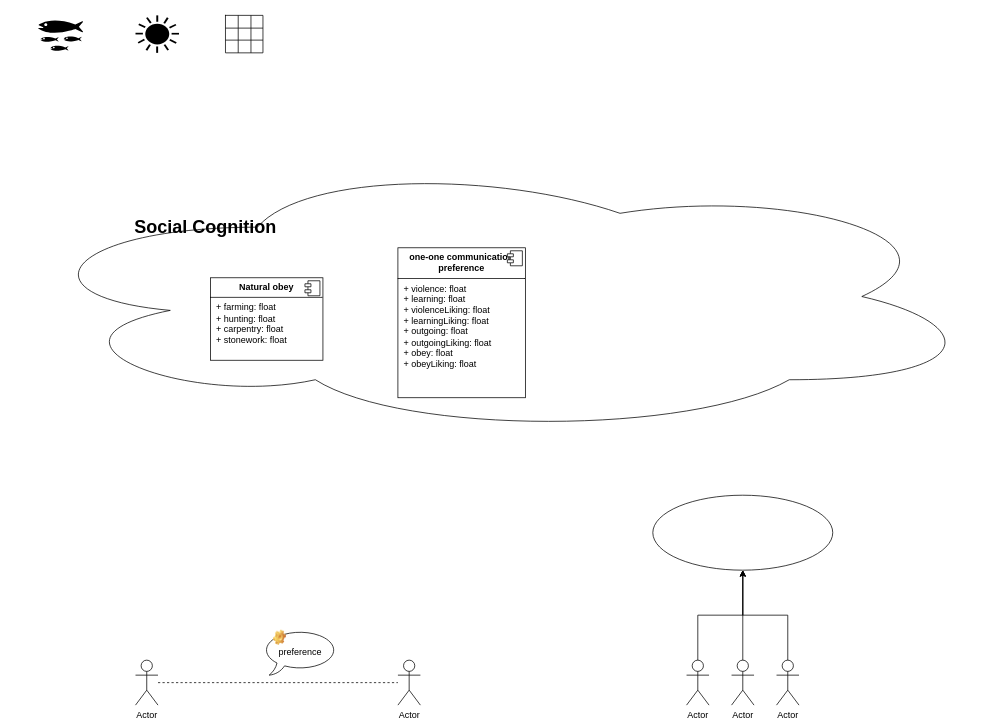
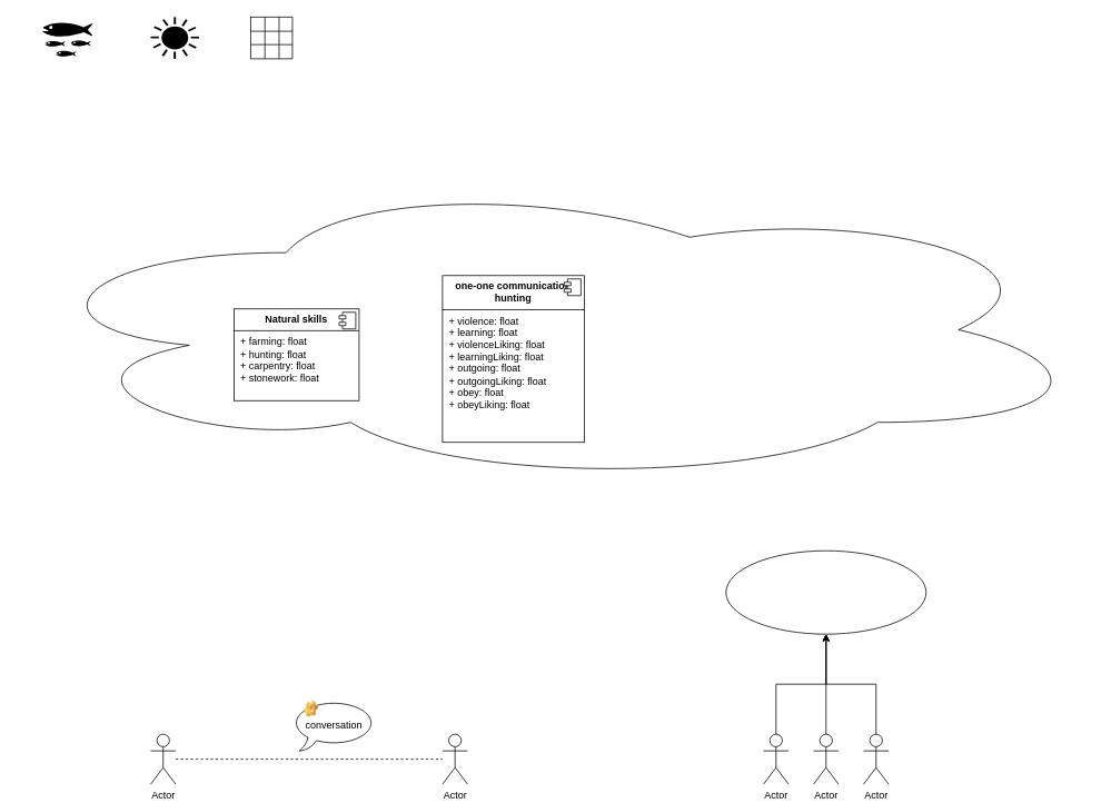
- <mxCell id="4" value="Social Cognition" style="text;strokeColor=none;fillColor=none;html=1;fontSize=24;fontStyle=1;verticalAlign=middle;align=center;movable=1;resizable=1;rotatable=1;deletable=1;editable=1;locked=0;connectable=1;container=0;" vertex="1" parent="2"><mxGeometry x="152.889" y="75.682" width="200.667" height="33.636" as="geometry" /></mxCell>
- <mxCell id="7" value="&lt;p style=&quot;margin:0px;margin-top:6px;text-align:center;&quot;&gt;&lt;b&gt;one-one communication preference&lt;/b&gt;&lt;/p&gt;&lt;hr size=&quot;1&quot; style=&quot;border-style:solid;&quot;&gt;&lt;p style=&quot;margin:0px;margin-left:8px;&quot;&gt;+ violence: float&lt;br&gt;+ learning: float&lt;/p&gt;&lt;p style=&quot;margin:0px;margin-left:8px;&quot;&gt;+ violenceLiking: float&lt;/p&gt;&lt;p style=&quot;margin:0px;margin-left:8px;&quot;&gt;+ learningLiking: float&lt;/p&gt;&lt;p style=&quot;margin:0px;margin-left:8px;&quot;&gt;+ outgoing: float&lt;/p&gt;&lt;p style=&quot;margin:0px;margin-left:8px;&quot;&gt;+ outgoingLiking: float&lt;/p&gt;&lt;p style=&quot;margin:0px;margin-left:8px;&quot;&gt;+ obey: float&lt;/p&gt;&lt;p style=&quot;margin:0px;margin-left:8px;&quot;&gt;+ obeyLiking: float&lt;/p&gt;" style="align=left;overflow=fill;html=1;dropTarget=0;whiteSpace=wrap;" vertex="1" parent="2"><mxGeometry x="510" y="120" width="170" height="200" as="geometry" /></mxCell>
+ <mxCell id="7" value="&lt;p style=&quot;margin:0px;margin-top:6px;text-align:center;&quot;&gt;&lt;b&gt;one-one communication hunting&lt;/b&gt;&lt;/p&gt;&lt;hr size=&quot;1&quot; style=&quot;border-style:solid;&quot;&gt;&lt;p style=&quot;margin:0px;margin-left:8px;&quot;&gt;+ violence: float&lt;br&gt;+ learning: float&lt;/p&gt;&lt;p style=&quot;margin:0px;margin-left:8px;&quot;&gt;+ violenceLiking: float&lt;/p&gt;&lt;p style=&quot;margin:0px;margin-left:8px;&quot;&gt;+ learningLiking: float&lt;/p&gt;&lt;p style=&quot;margin:0px;margin-left:8px;&quot;&gt;+ outgoing: float&lt;/p&gt;&lt;p style=&quot;margin:0px;margin-left:8px;&quot;&gt;+ outgoingLiking: float&lt;/p&gt;&lt;p style=&quot;margin:0px;margin-left:8px;&quot;&gt;+ obey: float&lt;/p&gt;&lt;p style=&quot;margin:0px;margin-left:8px;&quot;&gt;+ obeyLiking: float&lt;/p&gt;" style="align=left;overflow=fill;html=1;dropTarget=0;whiteSpace=wrap;" vertex="1" parent="2"><mxGeometry x="510" y="120" width="170" height="200" as="geometry" /></mxCell>
- <mxCell id="5" value="&lt;p style=&quot;margin:0px;margin-top:6px;text-align:center;&quot;&gt;&lt;b&gt;Natural obey&lt;/b&gt;&lt;/p&gt;&lt;hr size=&quot;1&quot; style=&quot;border-style:solid;&quot;&gt;&lt;p style=&quot;margin:0px;margin-left:8px;&quot;&gt;+ farming: float&lt;br&gt;+ hunting: float&lt;/p&gt;&lt;p style=&quot;margin:0px;margin-left:8px;&quot;&gt;+ carpentry: float&lt;/p&gt;&lt;p style=&quot;margin:0px;margin-left:8px;&quot;&gt;+ stonework: float&lt;/p&gt;" style="align=left;overflow=fill;html=1;dropTarget=0;whiteSpace=wrap;" vertex="1" parent="2"><mxGeometry x="260" y="160" width="150" height="110" as="geometry" /></mxCell>
+ <mxCell id="5" value="&lt;p style=&quot;margin:0px;margin-top:6px;text-align:center;&quot;&gt;&lt;b&gt;Natural skills&lt;/b&gt;&lt;/p&gt;&lt;hr size=&quot;1&quot; style=&quot;border-style:solid;&quot;&gt;&lt;p style=&quot;margin:0px;margin-left:8px;&quot;&gt;+ farming: float&lt;br&gt;+ hunting: float&lt;/p&gt;&lt;p style=&quot;margin:0px;margin-left:8px;&quot;&gt;+ carpentry: float&lt;/p&gt;&lt;p style=&quot;margin:0px;margin-left:8px;&quot;&gt;+ stonework: float&lt;/p&gt;" style="align=left;overflow=fill;html=1;dropTarget=0;whiteSpace=wrap;" vertex="1" parent="2"><mxGeometry x="260" y="160" width="150" height="110" as="geometry" /></mxCell>
- <mxCell id="21" value="preference" style="whiteSpace=wrap;html=1;shape=mxgraph.basic.oval_callout" vertex="1" parent="20"><mxGeometry width="100" height="60" as="geometry" /></mxCell>
+ <mxCell id="21" value="conversation" style="whiteSpace=wrap;html=1;shape=mxgraph.basic.oval_callout" vertex="1" parent="20"><mxGeometry width="100" height="60" as="geometry" /></mxCell>
